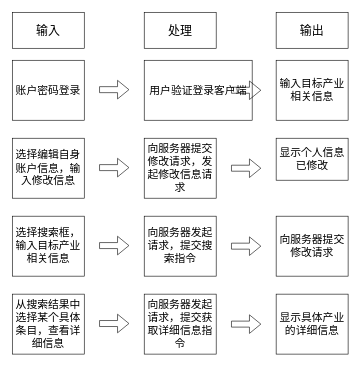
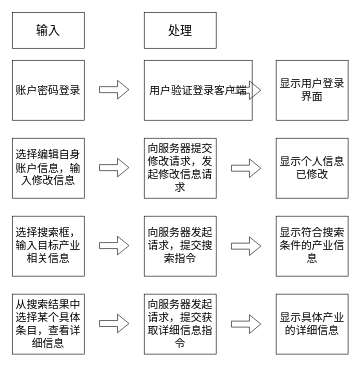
- <mxCell id="4" value="&lt;span style=&quot;font-size: 20px&quot;&gt;输出&lt;/span&gt;" style="rounded=0;whiteSpace=wrap;html=1;" parent="1" vertex="1"><mxGeometry x="460" y="20" width="120" height="60" as="geometry" /></mxCell>
- <mxCell id="7" value="&lt;font style=&quot;font-size: 18px&quot;&gt;输入目标产业相关信息&lt;/font&gt;" style="rounded=0;whiteSpace=wrap;html=1;fontStyle=0" parent="1" vertex="1"><mxGeometry x="460" y="100" width="120" height="100" as="geometry" /></mxCell>
+ <mxCell id="7" value="&lt;font style=&quot;font-size: 18px&quot;&gt;显示用户登录界面&lt;/font&gt;" style="rounded=0;whiteSpace=wrap;html=1;fontStyle=0" parent="1" vertex="1"><mxGeometry x="460" y="100" width="120" height="100" as="geometry" /></mxCell>
- <mxCell id="12" value="显示个人信息已修改" style="rounded=0;whiteSpace=wrap;html=1;fontStyle=0;fontSize=18;" parent="1" vertex="1"><mxGeometry x="460" y="230" width="120" height="70" as="geometry" /></mxCell>
+ <mxCell id="12" value="显示个人信息已修改" style="rounded=0;whiteSpace=wrap;html=1;fontStyle=0;fontSize=18;" parent="1" vertex="1"><mxGeometry x="460" y="230" width="120" height="100" as="geometry" /></mxCell>
- <mxCell id="17" value="向服务器提交修改请求" style="rounded=0;whiteSpace=wrap;html=1;fontStyle=0;fontSize=18;" parent="1" vertex="1"><mxGeometry x="460" y="360" width="120" height="100" as="geometry" /></mxCell>
+ <mxCell id="17" value="显示符合搜索条件的产业信息" style="rounded=0;whiteSpace=wrap;html=1;fontStyle=0;fontSize=18;" parent="1" vertex="1"><mxGeometry x="460" y="360" width="120" height="100" as="geometry" /></mxCell>
